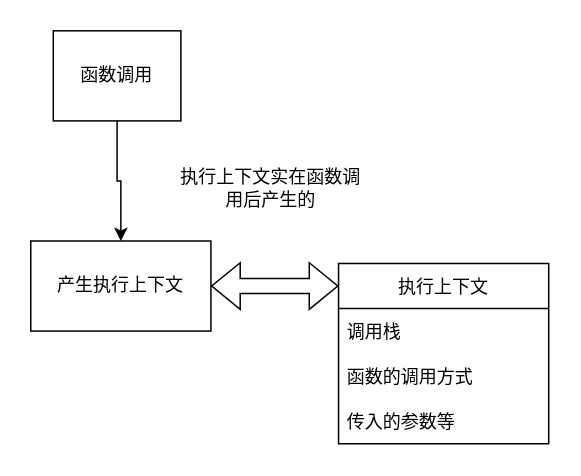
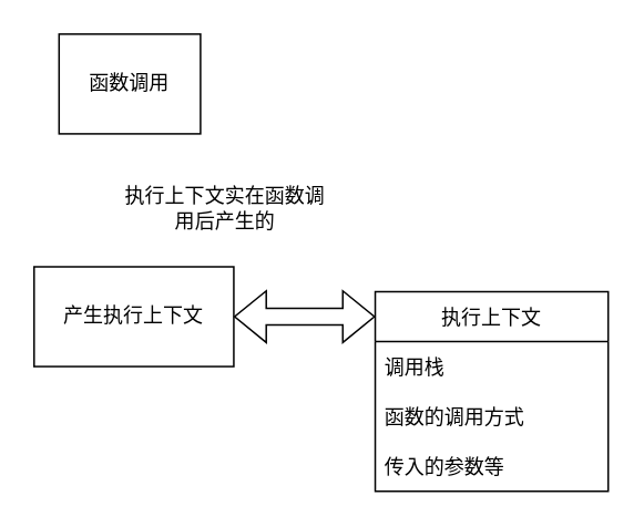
- <mxCell id="2" value="" style="edgeStyle=orthogonalEdgeStyle;rounded=0;orthogonalLoop=1;jettySize=auto;html=1;" edge="1" parent="1" source="3" target="4"><mxGeometry relative="1" as="geometry" /></mxCell>
- <mxCell id="10" value="执行上下文实在函数调用后产生的" style="text;html=1;strokeColor=none;fillColor=none;align=center;verticalAlign=middle;whiteSpace=wrap;rounded=0;" vertex="1" parent="1"><mxGeometry x="115" y="100" width="130" height="50" as="geometry" /></mxCell>
+ <mxCell id="10" value="执行上下文实在函数调用后产生的" style="text;html=1;strokeColor=none;fillColor=none;align=center;verticalAlign=middle;whiteSpace=wrap;rounded=0;" vertex="1" parent="1"><mxGeometry x="70" y="100" width="130" height="50" as="geometry" /></mxCell>
